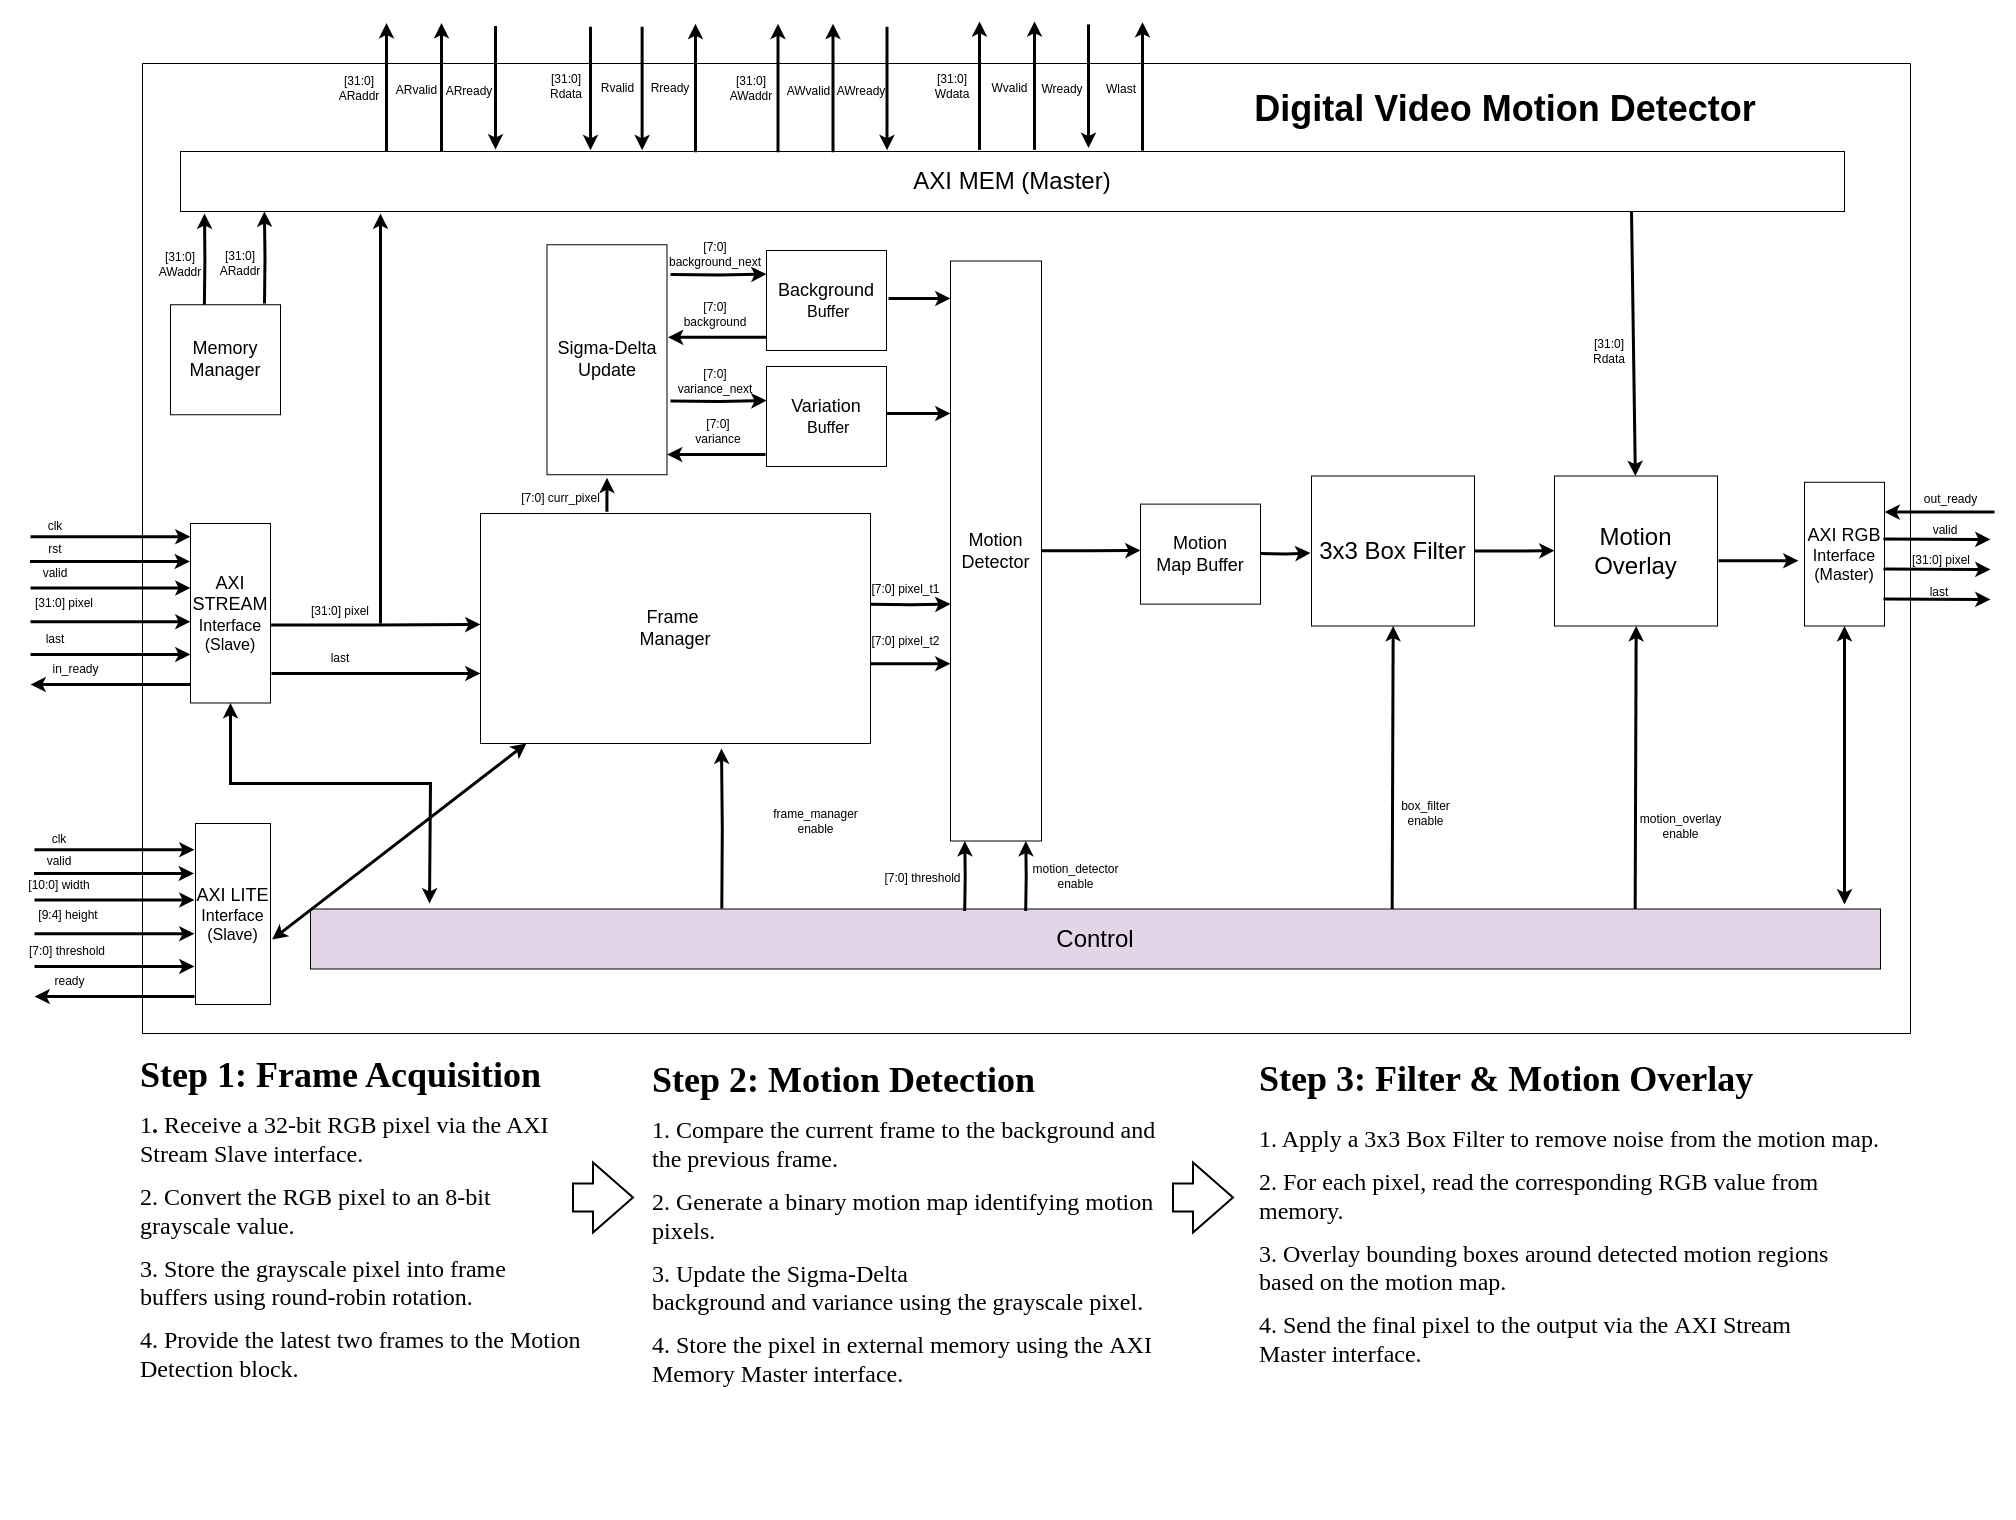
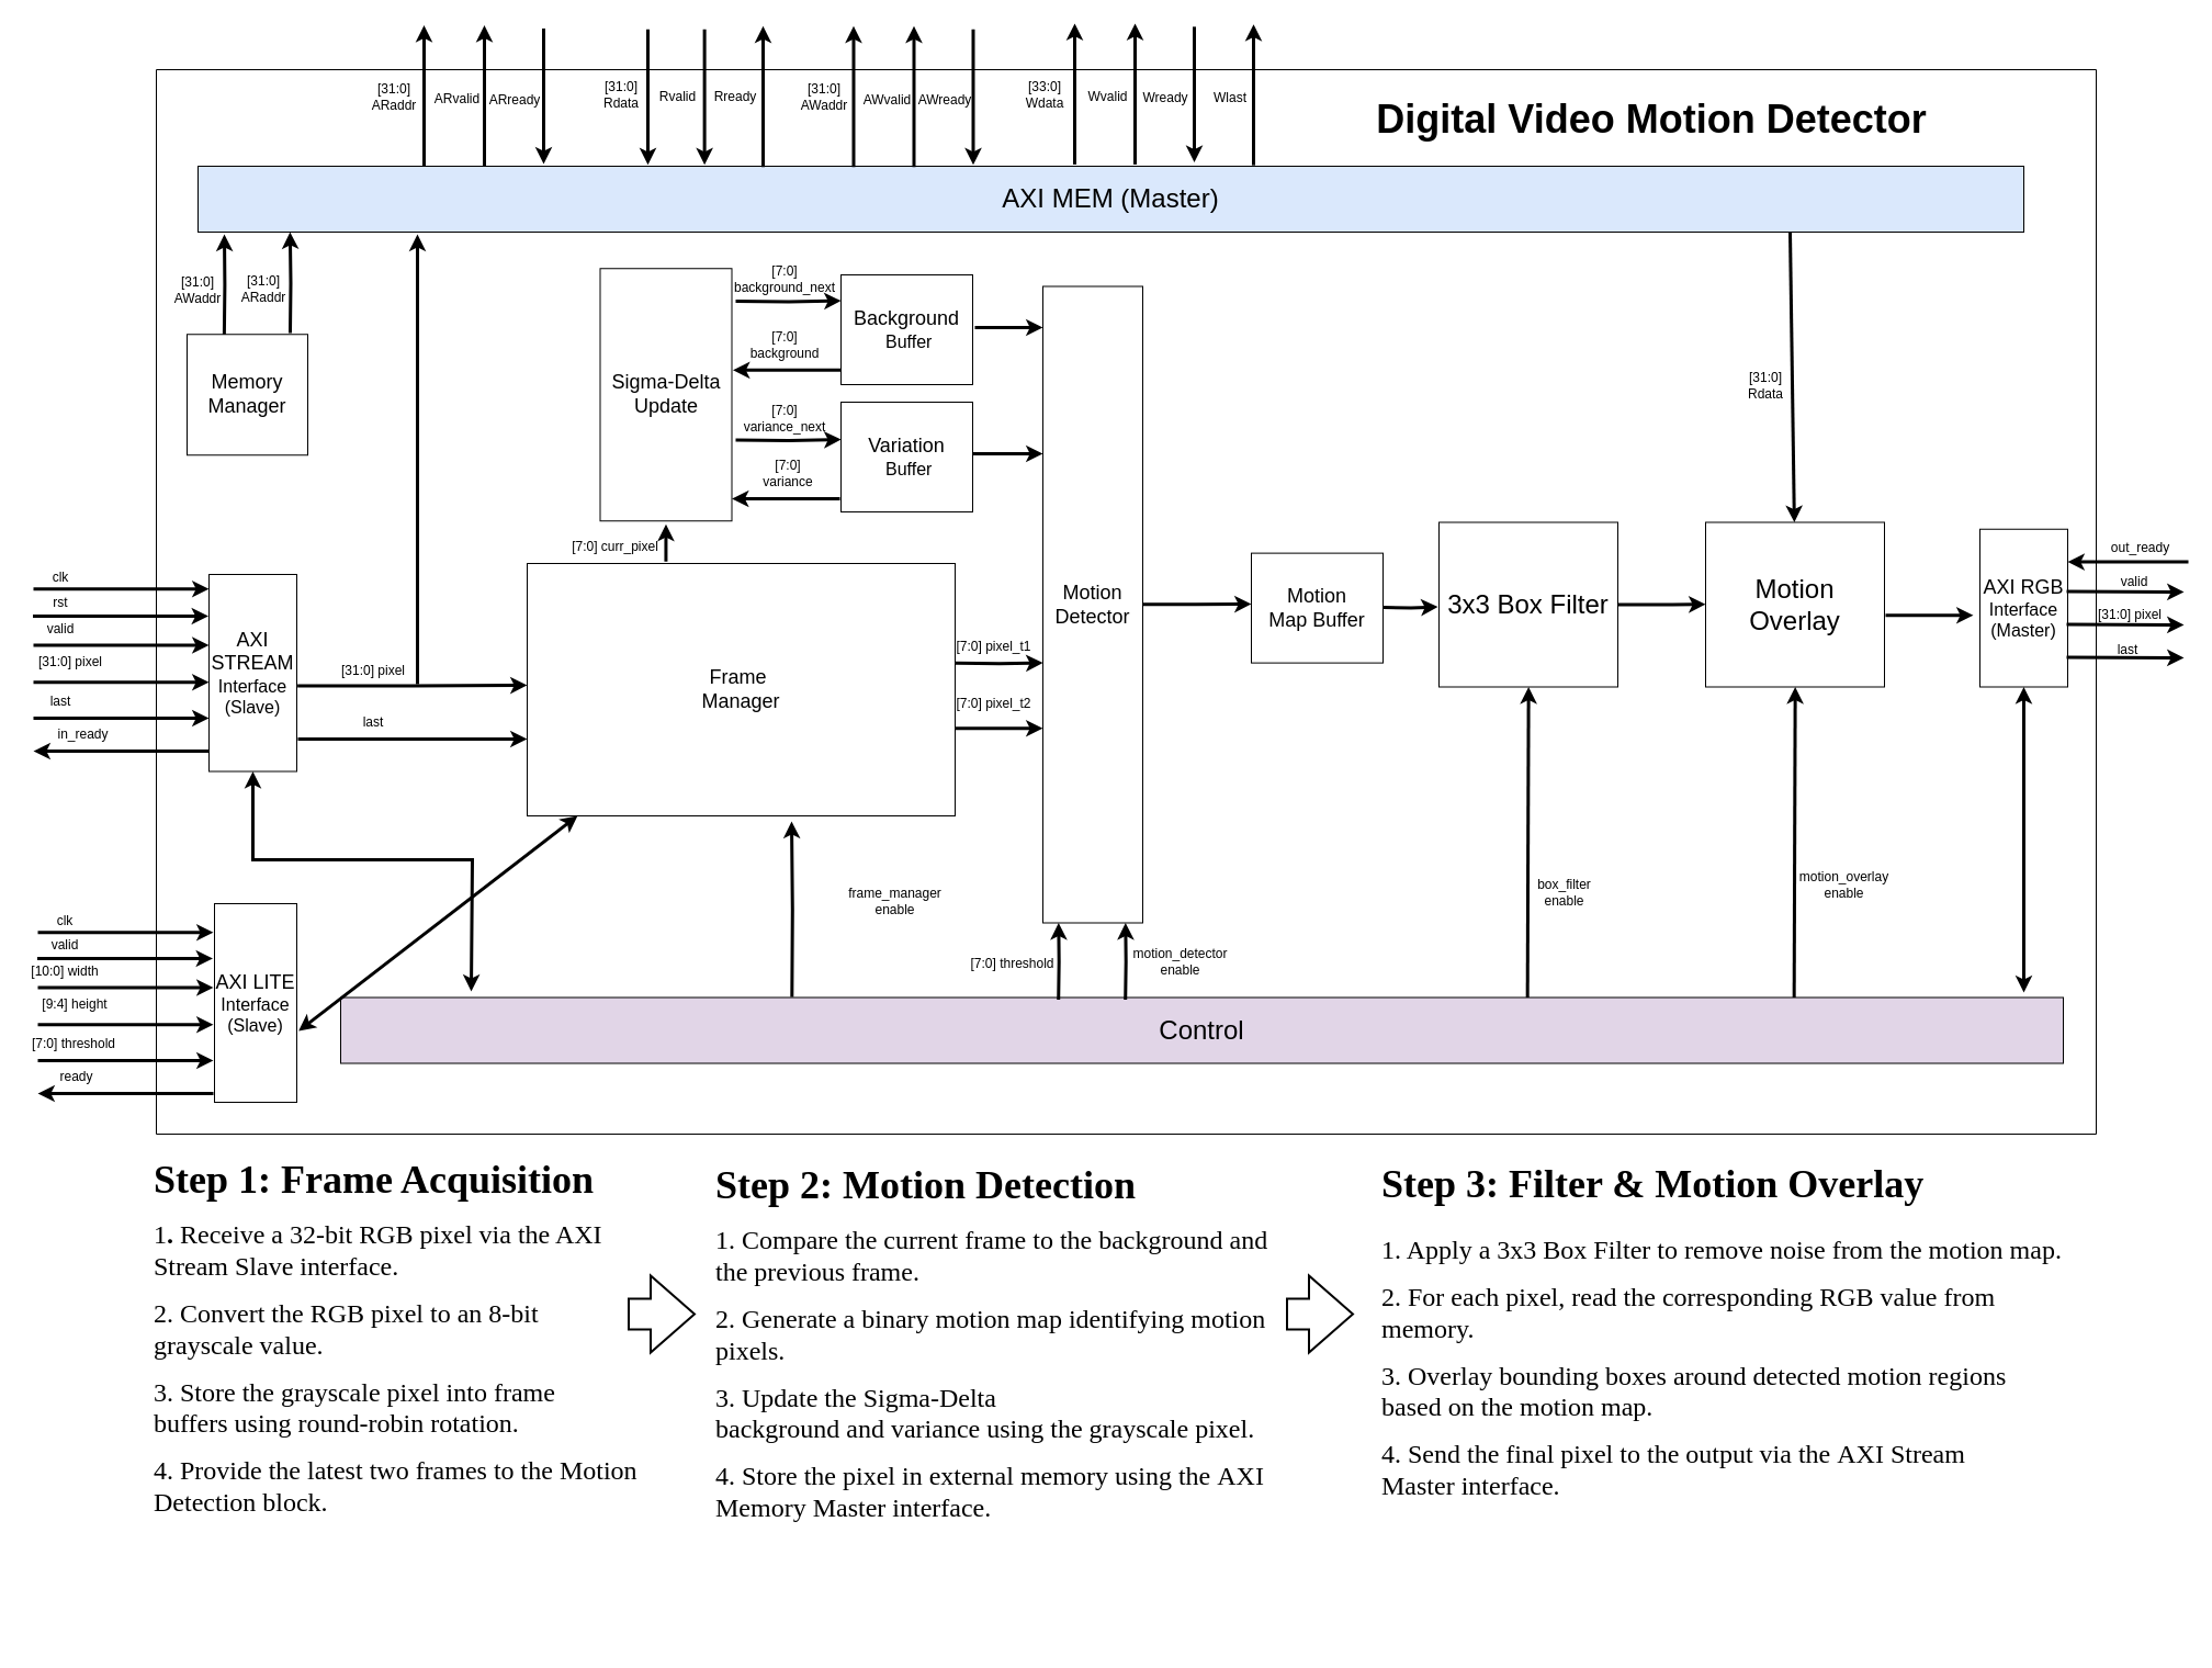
- <mxCell id="94" value="[31:0] Wdata" style="text;html=1;align=center;verticalAlign=middle;whiteSpace=wrap;rounded=0;" vertex="1" parent="1"><mxGeometry x="922" y="70.88" width="60" height="30" as="geometry" /></mxCell>
+ <mxCell id="94" value="[33:0] Wdata" style="text;html=1;align=center;verticalAlign=middle;whiteSpace=wrap;rounded=0;" vertex="1" parent="1"><mxGeometry x="922" y="70.88" width="60" height="30" as="geometry" /></mxCell>
- <mxCell id="5" value="&lt;font style=&quot;font-size: 24px;&quot;&gt;AXI MEM (Master)&lt;/font&gt;" style="whiteSpace=wrap;html=1;" parent="1" vertex="1"><mxGeometry x="180" y="151" width="1664" height="60" as="geometry" /></mxCell>
+ <mxCell id="5" value="&lt;font style=&quot;font-size: 24px;&quot;&gt;AXI MEM (Master)&lt;/font&gt;" style="whiteSpace=wrap;html=1;fillColor=#dae8fc;" parent="1" vertex="1"><mxGeometry x="180" y="151" width="1664" height="60" as="geometry" /></mxCell>
- <mxCell id="106" value="motion_overlay&lt;div&gt;enable&lt;/div&gt;" style="text;html=1;align=center;verticalAlign=middle;resizable=0;points=[];autosize=1;strokeColor=none;fillColor=none;" vertex="1" parent="1"><mxGeometry x="1630" y="806" width="100" height="40" as="geometry" /></mxCell>
+ <mxCell id="106" value="motion_overlay&lt;div&gt;enable&lt;/div&gt;" style="text;html=1;align=center;verticalAlign=middle;resizable=0;points=[];autosize=1;strokeColor=none;fillColor=none;" vertex="1" parent="1"><mxGeometry x="1630" y="786" width="100" height="40" as="geometry" /></mxCell>
